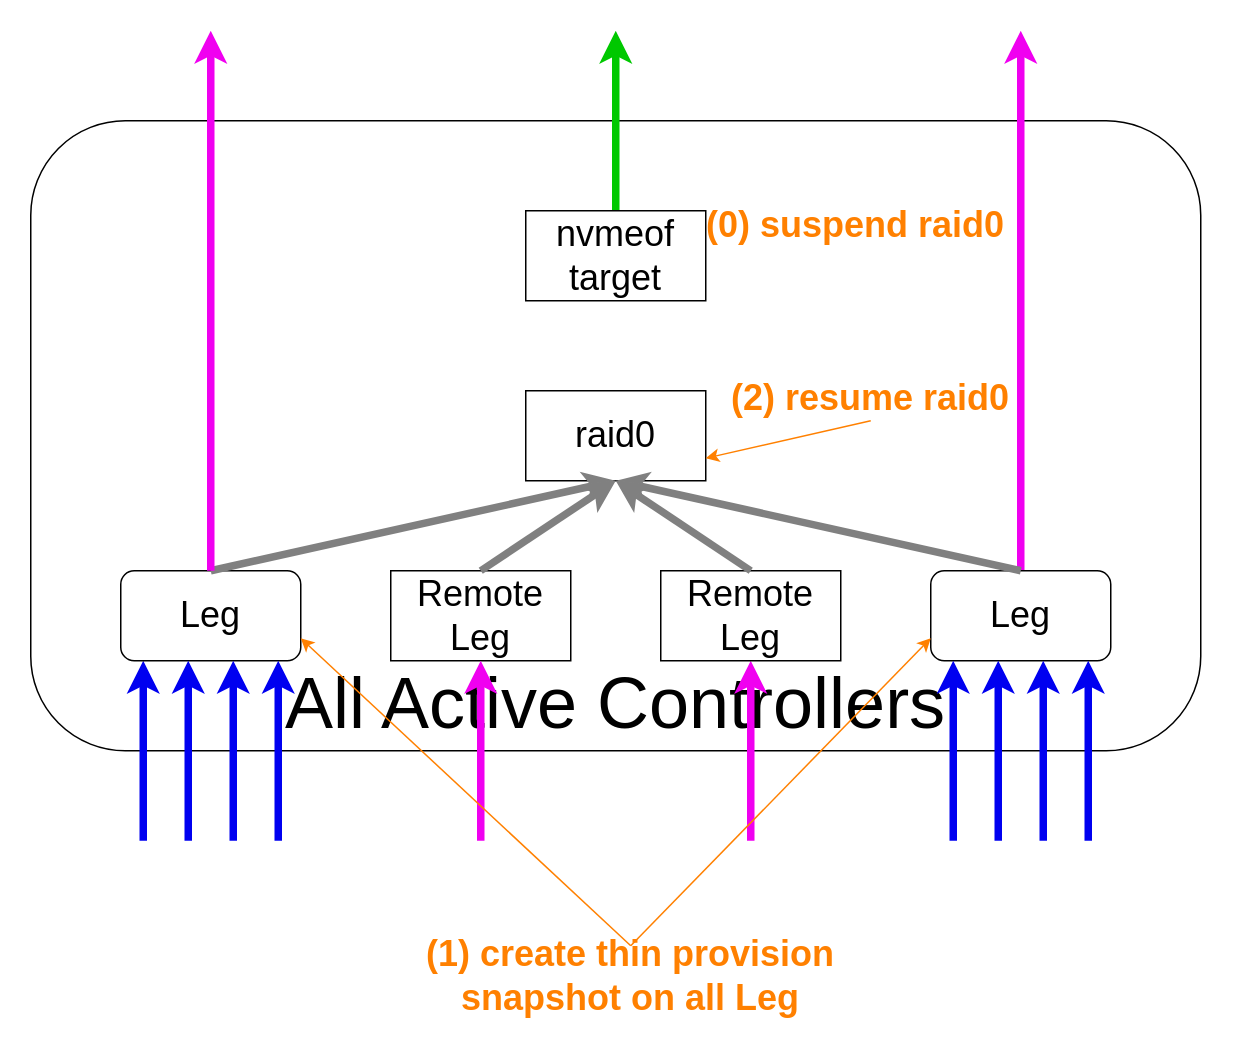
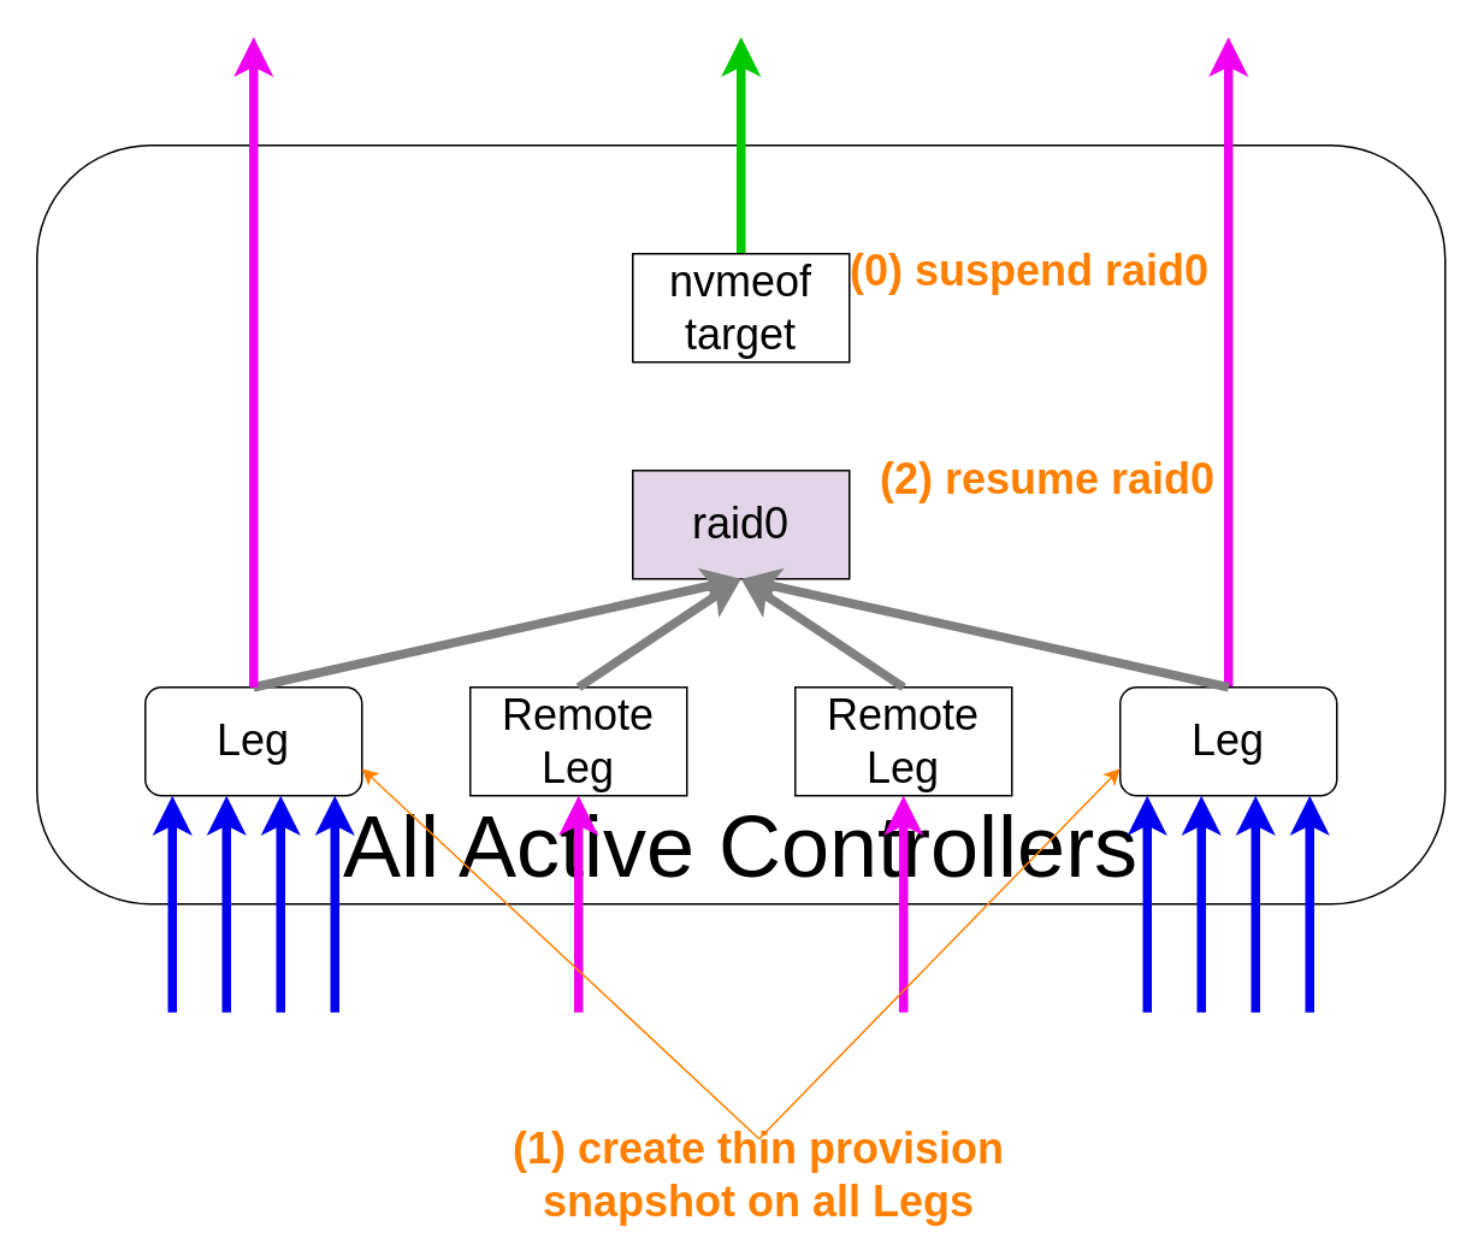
- <mxCell id="6" value="&lt;font style=&quot;font-size: 24px;&quot;&gt;raid0&lt;/font&gt;" style="rounded=0;whiteSpace=wrap;html=1;" vertex="1" parent="1"><mxGeometry x="350" y="260" width="120" height="60" as="geometry" /></mxCell>
+ <mxCell id="6" value="&lt;font style=&quot;font-size: 24px;&quot;&gt;raid0&lt;/font&gt;" style="rounded=0;whiteSpace=wrap;html=1;fillColor=#e1d5e7;" vertex="1" parent="1"><mxGeometry x="350" y="260" width="120" height="60" as="geometry" /></mxCell>
- <mxCell id="30" value="" style="endArrow=classic;html=1;rounded=0;exitX=0.5;exitY=1;exitDx=0;exitDy=0;entryX=1;entryY=0.75;entryDx=0;entryDy=0;strokeColor=#ff8000;" edge="1" parent="1" source="28" target="6"><mxGeometry width="50" height="50" relative="1" as="geometry"><mxPoint x="635" y="660" as="sourcePoint" /><mxPoint x="730" y="746" as="targetPoint" /></mxGeometry></mxCell>
- <mxCell id="27" value="&lt;font style=&quot;&quot;&gt;&lt;font size=&quot;1&quot; color=&quot;#ff8000&quot;&gt;&lt;b style=&quot;font-size: 24px;&quot;&gt;(1) create thin provision snapshot on all Leg&lt;/b&gt;&lt;/font&gt;&lt;br&gt;&lt;/font&gt;" style="text;html=1;align=center;verticalAlign=middle;whiteSpace=wrap;rounded=0;" vertex="1" parent="1"><mxGeometry x="240" y="630" width="360" height="40" as="geometry" /></mxCell>
+ <mxCell id="27" value="&lt;font style=&quot;&quot;&gt;&lt;font size=&quot;1&quot; color=&quot;#ff8000&quot;&gt;&lt;b style=&quot;font-size: 24px;&quot;&gt;(1) create thin provision snapshot on all Legs&lt;/b&gt;&lt;/font&gt;&lt;br&gt;&lt;/font&gt;" style="text;html=1;align=center;verticalAlign=middle;whiteSpace=wrap;rounded=0;" vertex="1" parent="1"><mxGeometry x="240" y="630" width="360" height="40" as="geometry" /></mxCell>
